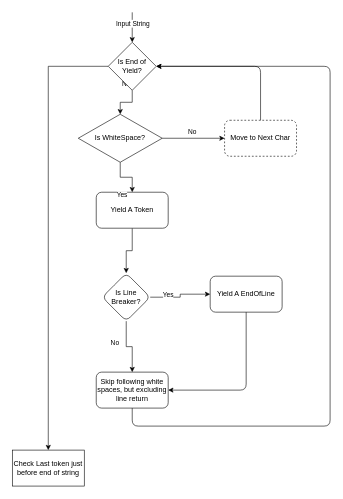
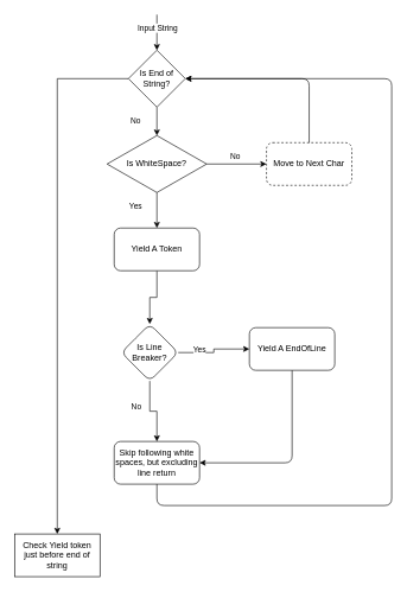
- <mxCell id="21" value="Is End of Yield?" style="rhombus;whiteSpace=wrap;html=1;" vertex="1" parent="1"><mxGeometry x="180" y="70" width="80" height="80" as="geometry" /></mxCell>
+ <mxCell id="21" value="Is End of String?" style="rhombus;whiteSpace=wrap;html=1;" vertex="1" parent="1"><mxGeometry x="180" y="70" width="80" height="80" as="geometry" /></mxCell>
- <mxCell id="8" value="Is WhiteSpace?" style="rhombus;whiteSpace=wrap;html=1;" vertex="1" parent="1"><mxGeometry x="130" y="190" width="140" height="80" as="geometry" /></mxCell>
+ <mxCell id="8" value="Is WhiteSpace?" style="rhombus;whiteSpace=wrap;html=1;" vertex="1" parent="1"><mxGeometry x="150" y="190" width="140" height="80" as="geometry" /></mxCell>
- <mxCell id="22" value="Check Last token just before end of string" style="whiteSpace=wrap;html=1;" vertex="1" parent="1"><mxGeometry x="20" y="750" width="120" height="60" as="geometry" /></mxCell>
+ <mxCell id="22" value="Check Yield token just before end of string" style="whiteSpace=wrap;html=1;" vertex="1" parent="1"><mxGeometry x="20" y="750" width="120" height="60" as="geometry" /></mxCell>
